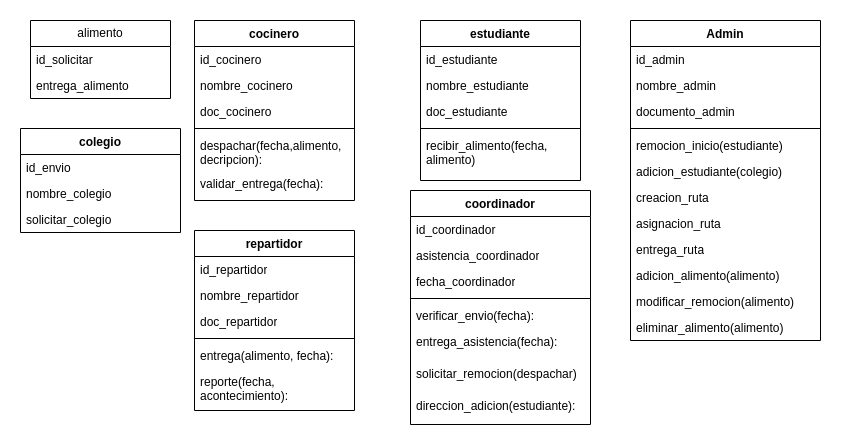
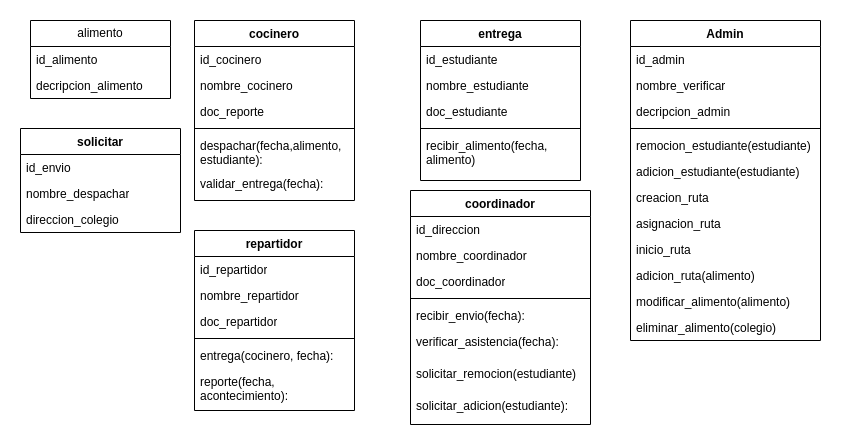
- <mxCell id="25" value="estudiante" style="swimlane;fontStyle=1;align=center;verticalAlign=top;childLayout=stackLayout;horizontal=1;startSize=26;horizontalStack=0;resizeParent=1;resizeParentMax=0;resizeLast=0;collapsible=1;marginBottom=0;whiteSpace=wrap;html=1;" parent="1" vertex="1"><mxGeometry x="420" y="20" width="160" height="160" as="geometry" /></mxCell>
+ <mxCell id="25" value="entrega" style="swimlane;fontStyle=1;align=center;verticalAlign=top;childLayout=stackLayout;horizontal=1;startSize=26;horizontalStack=0;resizeParent=1;resizeParentMax=0;resizeLast=0;collapsible=1;marginBottom=0;whiteSpace=wrap;html=1;" parent="1" vertex="1"><mxGeometry x="420" y="20" width="160" height="160" as="geometry" /></mxCell>
- <mxCell id="45" value="id_solicitar" style="text;strokeColor=none;fillColor=none;align=left;verticalAlign=top;spacingLeft=4;spacingRight=4;overflow=hidden;rotatable=0;points=[[0,0.5],[1,0.5]];portConstraint=eastwest;whiteSpace=wrap;html=1;" vertex="1" parent="44"><mxGeometry y="26" width="140" height="26" as="geometry" /></mxCell>
+ <mxCell id="45" value="id_alimento" style="text;strokeColor=none;fillColor=none;align=left;verticalAlign=top;spacingLeft=4;spacingRight=4;overflow=hidden;rotatable=0;points=[[0,0.5],[1,0.5]];portConstraint=eastwest;whiteSpace=wrap;html=1;" vertex="1" parent="44"><mxGeometry y="26" width="140" height="26" as="geometry" /></mxCell>
- <mxCell id="46" value="entrega_alimento" style="text;strokeColor=none;fillColor=none;align=left;verticalAlign=top;spacingLeft=4;spacingRight=4;overflow=hidden;rotatable=0;points=[[0,0.5],[1,0.5]];portConstraint=eastwest;whiteSpace=wrap;html=1;" vertex="1" parent="44"><mxGeometry y="52" width="140" height="26" as="geometry" /></mxCell>
+ <mxCell id="46" value="decripcion_alimento" style="text;strokeColor=none;fillColor=none;align=left;verticalAlign=top;spacingLeft=4;spacingRight=4;overflow=hidden;rotatable=0;points=[[0,0.5],[1,0.5]];portConstraint=eastwest;whiteSpace=wrap;html=1;" vertex="1" parent="44"><mxGeometry y="52" width="140" height="26" as="geometry" /></mxCell>
- <mxCell id="33" value="nombre_admin" style="text;strokeColor=none;fillColor=none;align=left;verticalAlign=top;spacingLeft=4;spacingRight=4;overflow=hidden;rotatable=0;points=[[0,0.5],[1,0.5]];portConstraint=eastwest;whiteSpace=wrap;html=1;" parent="31" vertex="1"><mxGeometry y="52" width="190" height="26" as="geometry" /></mxCell>
+ <mxCell id="33" value="nombre_verificar" style="text;strokeColor=none;fillColor=none;align=left;verticalAlign=top;spacingLeft=4;spacingRight=4;overflow=hidden;rotatable=0;points=[[0,0.5],[1,0.5]];portConstraint=eastwest;whiteSpace=wrap;html=1;" parent="31" vertex="1"><mxGeometry y="52" width="190" height="26" as="geometry" /></mxCell>
- <mxCell id="5" value="doc_cocinero" style="text;strokeColor=none;fillColor=none;align=left;verticalAlign=top;spacingLeft=4;spacingRight=4;overflow=hidden;rotatable=0;points=[[0,0.5],[1,0.5]];portConstraint=eastwest;whiteSpace=wrap;html=1;" parent="2" vertex="1"><mxGeometry y="78" width="160" height="26" as="geometry" /></mxCell>
+ <mxCell id="5" value="doc_reporte" style="text;strokeColor=none;fillColor=none;align=left;verticalAlign=top;spacingLeft=4;spacingRight=4;overflow=hidden;rotatable=0;points=[[0,0.5],[1,0.5]];portConstraint=eastwest;whiteSpace=wrap;html=1;" parent="2" vertex="1"><mxGeometry y="78" width="160" height="26" as="geometry" /></mxCell>
- <mxCell id="34" value="documento_admin" style="text;strokeColor=none;fillColor=none;align=left;verticalAlign=top;spacingLeft=4;spacingRight=4;overflow=hidden;rotatable=0;points=[[0,0.5],[1,0.5]];portConstraint=eastwest;whiteSpace=wrap;html=1;" parent="31" vertex="1"><mxGeometry y="78" width="190" height="26" as="geometry" /></mxCell>
+ <mxCell id="34" value="decripcion_admin" style="text;strokeColor=none;fillColor=none;align=left;verticalAlign=top;spacingLeft=4;spacingRight=4;overflow=hidden;rotatable=0;points=[[0,0.5],[1,0.5]];portConstraint=eastwest;whiteSpace=wrap;html=1;" parent="31" vertex="1"><mxGeometry y="78" width="190" height="26" as="geometry" /></mxCell>
- <mxCell id="47" value="colegio" style="swimlane;fontStyle=1;align=center;verticalAlign=top;childLayout=stackLayout;horizontal=1;startSize=26;horizontalStack=0;resizeParent=1;resizeParentMax=0;resizeLast=0;collapsible=1;marginBottom=0;whiteSpace=wrap;html=1;" vertex="1" parent="1"><mxGeometry x="20" y="128" width="160" height="104" as="geometry" /></mxCell>
+ <mxCell id="47" value="solicitar" style="swimlane;fontStyle=1;align=center;verticalAlign=top;childLayout=stackLayout;horizontal=1;startSize=26;horizontalStack=0;resizeParent=1;resizeParentMax=0;resizeLast=0;collapsible=1;marginBottom=0;whiteSpace=wrap;html=1;" vertex="1" parent="1"><mxGeometry x="20" y="128" width="160" height="104" as="geometry" /></mxCell>
- <mxCell id="36" value="remocion_inicio(estudiante)" style="text;strokeColor=none;fillColor=none;align=left;verticalAlign=top;spacingLeft=4;spacingRight=4;overflow=hidden;rotatable=0;points=[[0,0.5],[1,0.5]];portConstraint=eastwest;whiteSpace=wrap;html=1;" parent="31" vertex="1"><mxGeometry y="112" width="190" height="26" as="geometry" /></mxCell>
+ <mxCell id="36" value="remocion_estudiante(estudiante)" style="text;strokeColor=none;fillColor=none;align=left;verticalAlign=top;spacingLeft=4;spacingRight=4;overflow=hidden;rotatable=0;points=[[0,0.5],[1,0.5]];portConstraint=eastwest;whiteSpace=wrap;html=1;" parent="31" vertex="1"><mxGeometry y="112" width="190" height="26" as="geometry" /></mxCell>
- <mxCell id="7" value="despachar(fecha,alimento, decripcion):" style="text;strokeColor=none;fillColor=none;align=left;verticalAlign=top;spacingLeft=4;spacingRight=4;overflow=hidden;rotatable=0;points=[[0,0.5],[1,0.5]];portConstraint=eastwest;whiteSpace=wrap;html=1;" parent="2" vertex="1"><mxGeometry y="112" width="160" height="38" as="geometry" /></mxCell>
+ <mxCell id="7" value="despachar(fecha,alimento, estudiante):" style="text;strokeColor=none;fillColor=none;align=left;verticalAlign=top;spacingLeft=4;spacingRight=4;overflow=hidden;rotatable=0;points=[[0,0.5],[1,0.5]];portConstraint=eastwest;whiteSpace=wrap;html=1;" parent="2" vertex="1"><mxGeometry y="112" width="160" height="38" as="geometry" /></mxCell>
- <mxCell id="37" value="adicion_estudiante(colegio)" style="text;strokeColor=none;fillColor=none;align=left;verticalAlign=top;spacingLeft=4;spacingRight=4;overflow=hidden;rotatable=0;points=[[0,0.5],[1,0.5]];portConstraint=eastwest;whiteSpace=wrap;html=1;" parent="31" vertex="1"><mxGeometry y="138" width="190" height="26" as="geometry" /></mxCell>
+ <mxCell id="37" value="adicion_estudiante(estudiante)" style="text;strokeColor=none;fillColor=none;align=left;verticalAlign=top;spacingLeft=4;spacingRight=4;overflow=hidden;rotatable=0;points=[[0,0.5],[1,0.5]];portConstraint=eastwest;whiteSpace=wrap;html=1;" parent="31" vertex="1"><mxGeometry y="138" width="190" height="26" as="geometry" /></mxCell>
- <mxCell id="49" value="nombre_colegio" style="text;strokeColor=none;fillColor=none;align=left;verticalAlign=top;spacingLeft=4;spacingRight=4;overflow=hidden;rotatable=0;points=[[0,0.5],[1,0.5]];portConstraint=eastwest;whiteSpace=wrap;html=1;" vertex="1" parent="47"><mxGeometry y="52" width="160" height="26" as="geometry" /></mxCell>
+ <mxCell id="49" value="nombre_despachar" style="text;strokeColor=none;fillColor=none;align=left;verticalAlign=top;spacingLeft=4;spacingRight=4;overflow=hidden;rotatable=0;points=[[0,0.5],[1,0.5]];portConstraint=eastwest;whiteSpace=wrap;html=1;" vertex="1" parent="47"><mxGeometry y="52" width="160" height="26" as="geometry" /></mxCell>
- <mxCell id="50" value="solicitar_colegio" style="text;strokeColor=none;fillColor=none;align=left;verticalAlign=top;spacingLeft=4;spacingRight=4;overflow=hidden;rotatable=0;points=[[0,0.5],[1,0.5]];portConstraint=eastwest;whiteSpace=wrap;html=1;" vertex="1" parent="47"><mxGeometry y="78" width="160" height="26" as="geometry" /></mxCell>
+ <mxCell id="50" value="direccion_colegio" style="text;strokeColor=none;fillColor=none;align=left;verticalAlign=top;spacingLeft=4;spacingRight=4;overflow=hidden;rotatable=0;points=[[0,0.5],[1,0.5]];portConstraint=eastwest;whiteSpace=wrap;html=1;" vertex="1" parent="47"><mxGeometry y="78" width="160" height="26" as="geometry" /></mxCell>
- <mxCell id="17" value="id_coordinador&lt;span style=&quot;white-space: pre;&quot;&gt;&#09;&lt;/span&gt;" style="text;strokeColor=none;fillColor=none;align=left;verticalAlign=top;spacingLeft=4;spacingRight=4;overflow=hidden;rotatable=0;points=[[0,0.5],[1,0.5]];portConstraint=eastwest;whiteSpace=wrap;html=1;" parent="16" vertex="1"><mxGeometry y="26" width="180" height="26" as="geometry" /></mxCell>
+ <mxCell id="17" value="id_direccion&lt;span style=&quot;white-space: pre;&quot;&gt;&#09;&lt;/span&gt;" style="text;strokeColor=none;fillColor=none;align=left;verticalAlign=top;spacingLeft=4;spacingRight=4;overflow=hidden;rotatable=0;points=[[0,0.5],[1,0.5]];portConstraint=eastwest;whiteSpace=wrap;html=1;" parent="16" vertex="1"><mxGeometry y="26" width="180" height="26" as="geometry" /></mxCell>
- <mxCell id="40" value="entrega_ruta" style="text;strokeColor=none;fillColor=none;align=left;verticalAlign=top;spacingLeft=4;spacingRight=4;overflow=hidden;rotatable=0;points=[[0,0.5],[1,0.5]];portConstraint=eastwest;whiteSpace=wrap;html=1;" parent="31" vertex="1"><mxGeometry y="216" width="190" height="26" as="geometry" /></mxCell>
+ <mxCell id="40" value="inicio_ruta" style="text;strokeColor=none;fillColor=none;align=left;verticalAlign=top;spacingLeft=4;spacingRight=4;overflow=hidden;rotatable=0;points=[[0,0.5],[1,0.5]];portConstraint=eastwest;whiteSpace=wrap;html=1;" parent="31" vertex="1"><mxGeometry y="216" width="190" height="26" as="geometry" /></mxCell>
- <mxCell id="18" value="asistencia_coordinador" style="text;strokeColor=none;fillColor=none;align=left;verticalAlign=top;spacingLeft=4;spacingRight=4;overflow=hidden;rotatable=0;points=[[0,0.5],[1,0.5]];portConstraint=eastwest;whiteSpace=wrap;html=1;" parent="16" vertex="1"><mxGeometry y="52" width="180" height="26" as="geometry" /></mxCell>
+ <mxCell id="18" value="nombre_coordinador" style="text;strokeColor=none;fillColor=none;align=left;verticalAlign=top;spacingLeft=4;spacingRight=4;overflow=hidden;rotatable=0;points=[[0,0.5],[1,0.5]];portConstraint=eastwest;whiteSpace=wrap;html=1;" parent="16" vertex="1"><mxGeometry y="52" width="180" height="26" as="geometry" /></mxCell>
- <mxCell id="41" value="adicion_alimento(alimento)" style="text;strokeColor=none;fillColor=none;align=left;verticalAlign=top;spacingLeft=4;spacingRight=4;overflow=hidden;rotatable=0;points=[[0,0.5],[1,0.5]];portConstraint=eastwest;whiteSpace=wrap;html=1;" parent="31" vertex="1"><mxGeometry y="242" width="190" height="26" as="geometry" /></mxCell>
+ <mxCell id="41" value="adicion_ruta(alimento)" style="text;strokeColor=none;fillColor=none;align=left;verticalAlign=top;spacingLeft=4;spacingRight=4;overflow=hidden;rotatable=0;points=[[0,0.5],[1,0.5]];portConstraint=eastwest;whiteSpace=wrap;html=1;" parent="31" vertex="1"><mxGeometry y="242" width="190" height="26" as="geometry" /></mxCell>
- <mxCell id="19" value="fecha_coordinador" style="text;strokeColor=none;fillColor=none;align=left;verticalAlign=top;spacingLeft=4;spacingRight=4;overflow=hidden;rotatable=0;points=[[0,0.5],[1,0.5]];portConstraint=eastwest;whiteSpace=wrap;html=1;" parent="16" vertex="1"><mxGeometry y="78" width="180" height="26" as="geometry" /></mxCell>
+ <mxCell id="19" value="doc_coordinador" style="text;strokeColor=none;fillColor=none;align=left;verticalAlign=top;spacingLeft=4;spacingRight=4;overflow=hidden;rotatable=0;points=[[0,0.5],[1,0.5]];portConstraint=eastwest;whiteSpace=wrap;html=1;" parent="16" vertex="1"><mxGeometry y="78" width="180" height="26" as="geometry" /></mxCell>
- <mxCell id="42" value="modificar_remocion(alimento)" style="text;strokeColor=none;fillColor=none;align=left;verticalAlign=top;spacingLeft=4;spacingRight=4;overflow=hidden;rotatable=0;points=[[0,0.5],[1,0.5]];portConstraint=eastwest;whiteSpace=wrap;html=1;" parent="31" vertex="1"><mxGeometry y="268" width="190" height="26" as="geometry" /></mxCell>
+ <mxCell id="42" value="modificar_alimento(alimento)" style="text;strokeColor=none;fillColor=none;align=left;verticalAlign=top;spacingLeft=4;spacingRight=4;overflow=hidden;rotatable=0;points=[[0,0.5],[1,0.5]];portConstraint=eastwest;whiteSpace=wrap;html=1;" parent="31" vertex="1"><mxGeometry y="268" width="190" height="26" as="geometry" /></mxCell>
- <mxCell id="21" value="verificar_envio(fecha):" style="text;strokeColor=none;fillColor=none;align=left;verticalAlign=top;spacingLeft=4;spacingRight=4;overflow=hidden;rotatable=0;points=[[0,0.5],[1,0.5]];portConstraint=eastwest;whiteSpace=wrap;html=1;" parent="16" vertex="1"><mxGeometry y="112" width="180" height="26" as="geometry" /></mxCell>
+ <mxCell id="21" value="recibir_envio(fecha):" style="text;strokeColor=none;fillColor=none;align=left;verticalAlign=top;spacingLeft=4;spacingRight=4;overflow=hidden;rotatable=0;points=[[0,0.5],[1,0.5]];portConstraint=eastwest;whiteSpace=wrap;html=1;" parent="16" vertex="1"><mxGeometry y="112" width="180" height="26" as="geometry" /></mxCell>
- <mxCell id="43" value="eliminar_alimento(alimento)" style="text;strokeColor=none;fillColor=none;align=left;verticalAlign=top;spacingLeft=4;spacingRight=4;overflow=hidden;rotatable=0;points=[[0,0.5],[1,0.5]];portConstraint=eastwest;whiteSpace=wrap;html=1;" vertex="1" parent="31"><mxGeometry y="294" width="190" height="26" as="geometry" /></mxCell>
+ <mxCell id="43" value="eliminar_alimento(colegio)" style="text;strokeColor=none;fillColor=none;align=left;verticalAlign=top;spacingLeft=4;spacingRight=4;overflow=hidden;rotatable=0;points=[[0,0.5],[1,0.5]];portConstraint=eastwest;whiteSpace=wrap;html=1;" vertex="1" parent="31"><mxGeometry y="294" width="190" height="26" as="geometry" /></mxCell>
- <mxCell id="22" value="entrega_asistencia(fecha):" style="text;strokeColor=none;fillColor=none;align=left;verticalAlign=top;spacingLeft=4;spacingRight=4;overflow=hidden;rotatable=0;points=[[0,0.5],[1,0.5]];portConstraint=eastwest;whiteSpace=wrap;html=1;" parent="16" vertex="1"><mxGeometry y="138" width="180" height="32" as="geometry" /></mxCell>
+ <mxCell id="22" value="verificar_asistencia(fecha):" style="text;strokeColor=none;fillColor=none;align=left;verticalAlign=top;spacingLeft=4;spacingRight=4;overflow=hidden;rotatable=0;points=[[0,0.5],[1,0.5]];portConstraint=eastwest;whiteSpace=wrap;html=1;" parent="16" vertex="1"><mxGeometry y="138" width="180" height="32" as="geometry" /></mxCell>
- <mxCell id="14" value="entrega(alimento, fecha):" style="text;strokeColor=none;fillColor=none;align=left;verticalAlign=top;spacingLeft=4;spacingRight=4;overflow=hidden;rotatable=0;points=[[0,0.5],[1,0.5]];portConstraint=eastwest;whiteSpace=wrap;html=1;" parent="9" vertex="1"><mxGeometry y="112" width="160" height="26" as="geometry" /></mxCell>
+ <mxCell id="14" value="entrega(cocinero, fecha):" style="text;strokeColor=none;fillColor=none;align=left;verticalAlign=top;spacingLeft=4;spacingRight=4;overflow=hidden;rotatable=0;points=[[0,0.5],[1,0.5]];portConstraint=eastwest;whiteSpace=wrap;html=1;" parent="9" vertex="1"><mxGeometry y="112" width="160" height="26" as="geometry" /></mxCell>
- <mxCell id="23" value="solicitar_remocion(despachar)" style="text;strokeColor=none;fillColor=none;align=left;verticalAlign=top;spacingLeft=4;spacingRight=4;overflow=hidden;rotatable=0;points=[[0,0.5],[1,0.5]];portConstraint=eastwest;whiteSpace=wrap;html=1;" parent="16" vertex="1"><mxGeometry y="170" width="180" height="32" as="geometry" /></mxCell>
+ <mxCell id="23" value="solicitar_remocion(estudiante)" style="text;strokeColor=none;fillColor=none;align=left;verticalAlign=top;spacingLeft=4;spacingRight=4;overflow=hidden;rotatable=0;points=[[0,0.5],[1,0.5]];portConstraint=eastwest;whiteSpace=wrap;html=1;" parent="16" vertex="1"><mxGeometry y="170" width="180" height="32" as="geometry" /></mxCell>
- <mxCell id="24" value="direccion_adicion(estudiante):" style="text;strokeColor=none;fillColor=none;align=left;verticalAlign=top;spacingLeft=4;spacingRight=4;overflow=hidden;rotatable=0;points=[[0,0.5],[1,0.5]];portConstraint=eastwest;whiteSpace=wrap;html=1;" parent="16" vertex="1"><mxGeometry y="202" width="180" height="32" as="geometry" /></mxCell>
+ <mxCell id="24" value="solicitar_adicion(estudiante):" style="text;strokeColor=none;fillColor=none;align=left;verticalAlign=top;spacingLeft=4;spacingRight=4;overflow=hidden;rotatable=0;points=[[0,0.5],[1,0.5]];portConstraint=eastwest;whiteSpace=wrap;html=1;" parent="16" vertex="1"><mxGeometry y="202" width="180" height="32" as="geometry" /></mxCell>
